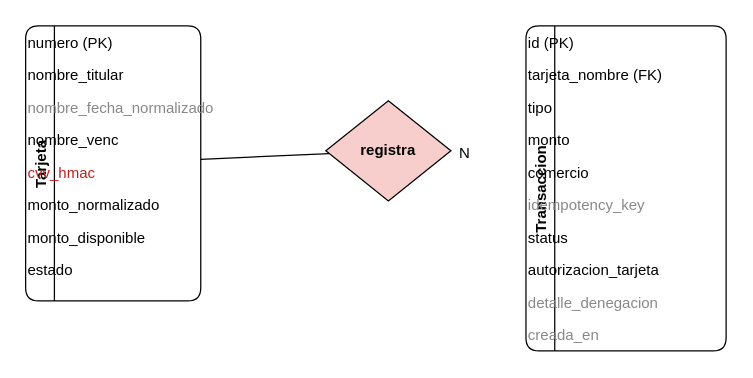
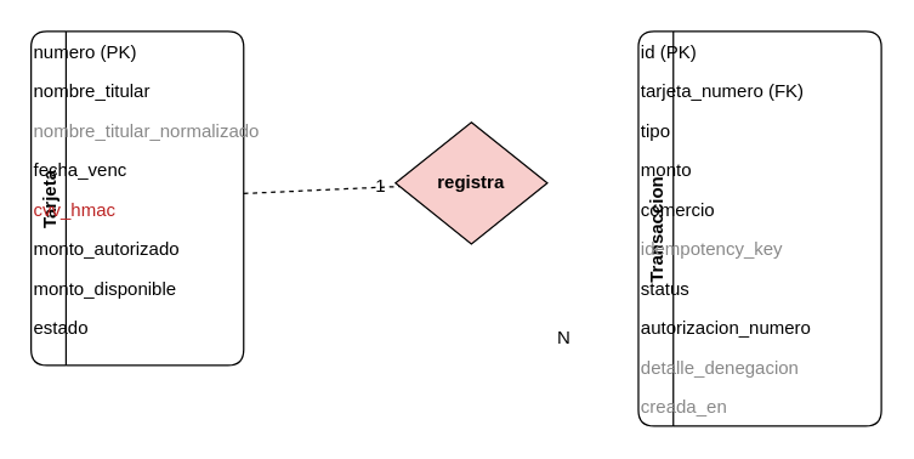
- <mxCell id="13" value="tarjeta_nombre (FK)" style="text" vertex="1" parent="11"><mxGeometry y="26" width="160" height="26" as="geometry" /></mxCell>
+ <mxCell id="13" value="tarjeta_numero (FK)" style="text" vertex="1" parent="11"><mxGeometry y="26" width="160" height="26" as="geometry" /></mxCell>
- <mxCell id="5" value="nombre_fecha_normalizado" style="text;fontColor=#888888;" vertex="1" parent="2"><mxGeometry y="52" width="140" height="26" as="geometry" /></mxCell>
+ <mxCell id="5" value="nombre_titular_normalizado" style="text;fontColor=#888888;" vertex="1" parent="2"><mxGeometry y="52" width="140" height="26" as="geometry" /></mxCell>
- <mxCell id="6" value="nombre_venc" style="text" vertex="1" parent="2"><mxGeometry y="78" width="140" height="26" as="geometry" /></mxCell>
+ <mxCell id="6" value="fecha_venc" style="text" vertex="1" parent="2"><mxGeometry y="78" width="140" height="26" as="geometry" /></mxCell>
+ <mxCell id="24" value="1" style="text;html=1;resizable=0;align=right;verticalAlign=middle;" vertex="1" parent="1"><mxGeometry x="215" y="112" width="40" height="20" as="geometry" /></mxCell>
- <mxCell id="25" value="N" style="text;html=1;resizable=0;align=left;verticalAlign=middle;" vertex="1" parent="1"><mxGeometry x="365" y="112" width="40" height="20" as="geometry" /></mxCell>
+ <mxCell id="25" value="N" style="text;html=1;resizable=0;align=left;verticalAlign=middle;" vertex="1" parent="1"><mxGeometry x="365" y="212" width="40" height="20" as="geometry" /></mxCell>
- <mxCell id="23" style="endArrow=none;html=1;" edge="1" parent="1" source="2" target="22"><mxGeometry relative="1" as="geometry" /></mxCell>
+ <mxCell id="23" style="endArrow=none;html=1;dashed=1;" edge="1" parent="1" source="2" target="22"><mxGeometry relative="1" as="geometry" /></mxCell>
- <mxCell id="8" value="monto_normalizado" style="text" vertex="1" parent="2"><mxGeometry y="130" width="140" height="26" as="geometry" /></mxCell>
+ <mxCell id="8" value="monto_autorizado" style="text" vertex="1" parent="2"><mxGeometry y="130" width="140" height="26" as="geometry" /></mxCell>
- <mxCell id="19" value="autorizacion_tarjeta" style="text" vertex="1" parent="11"><mxGeometry y="182" width="160" height="26" as="geometry" /></mxCell>
+ <mxCell id="19" value="autorizacion_numero" style="text" vertex="1" parent="11"><mxGeometry y="182" width="160" height="26" as="geometry" /></mxCell>
